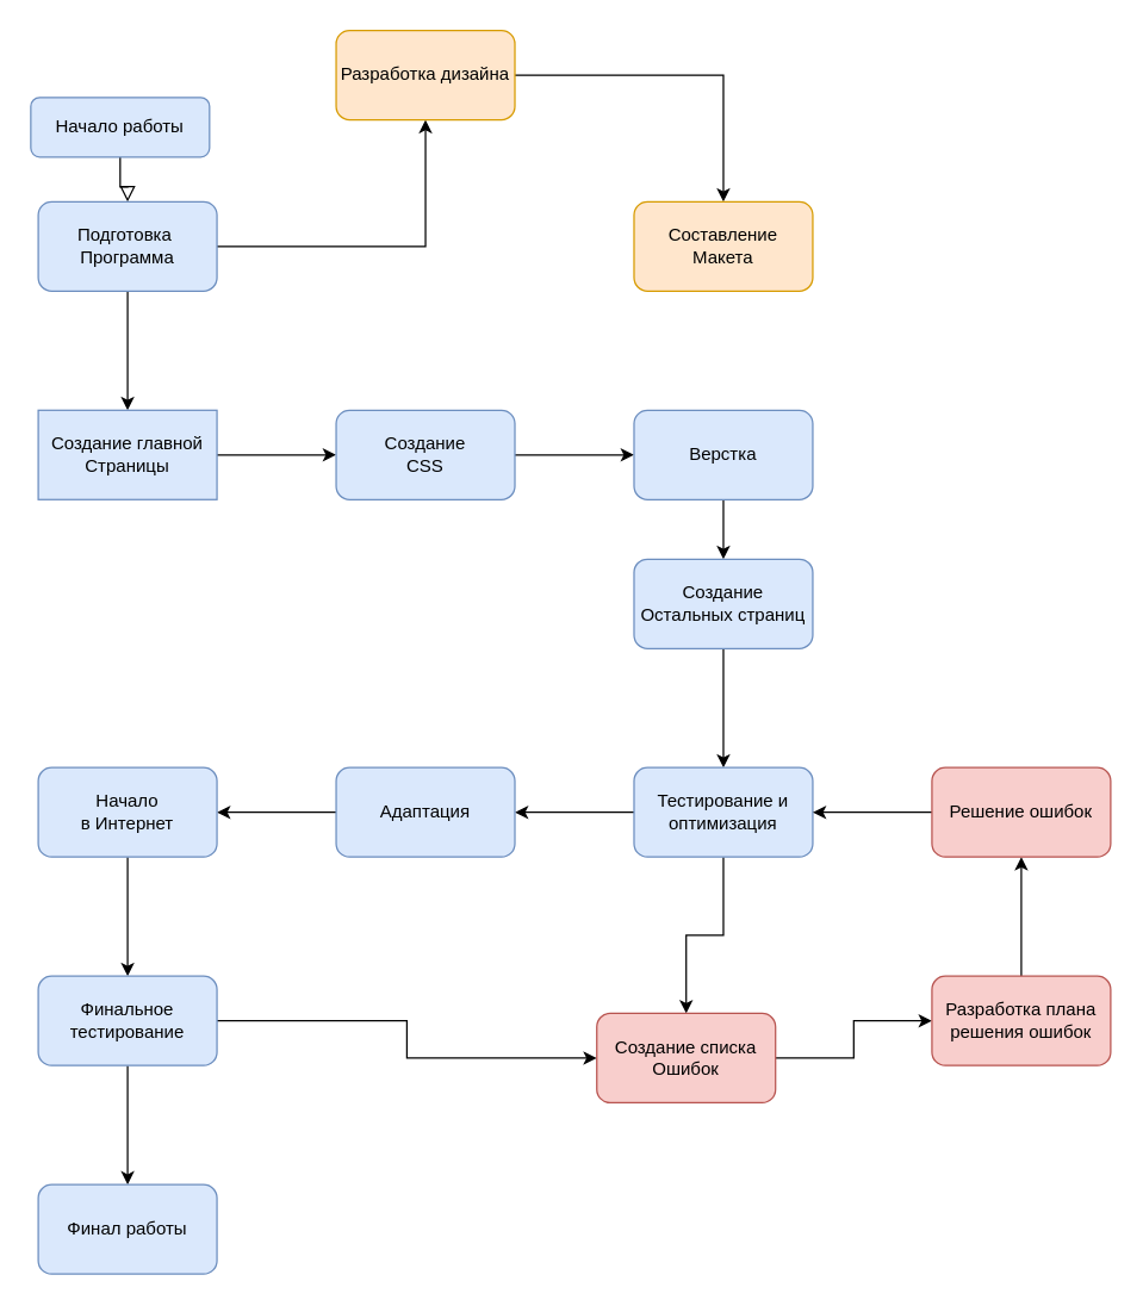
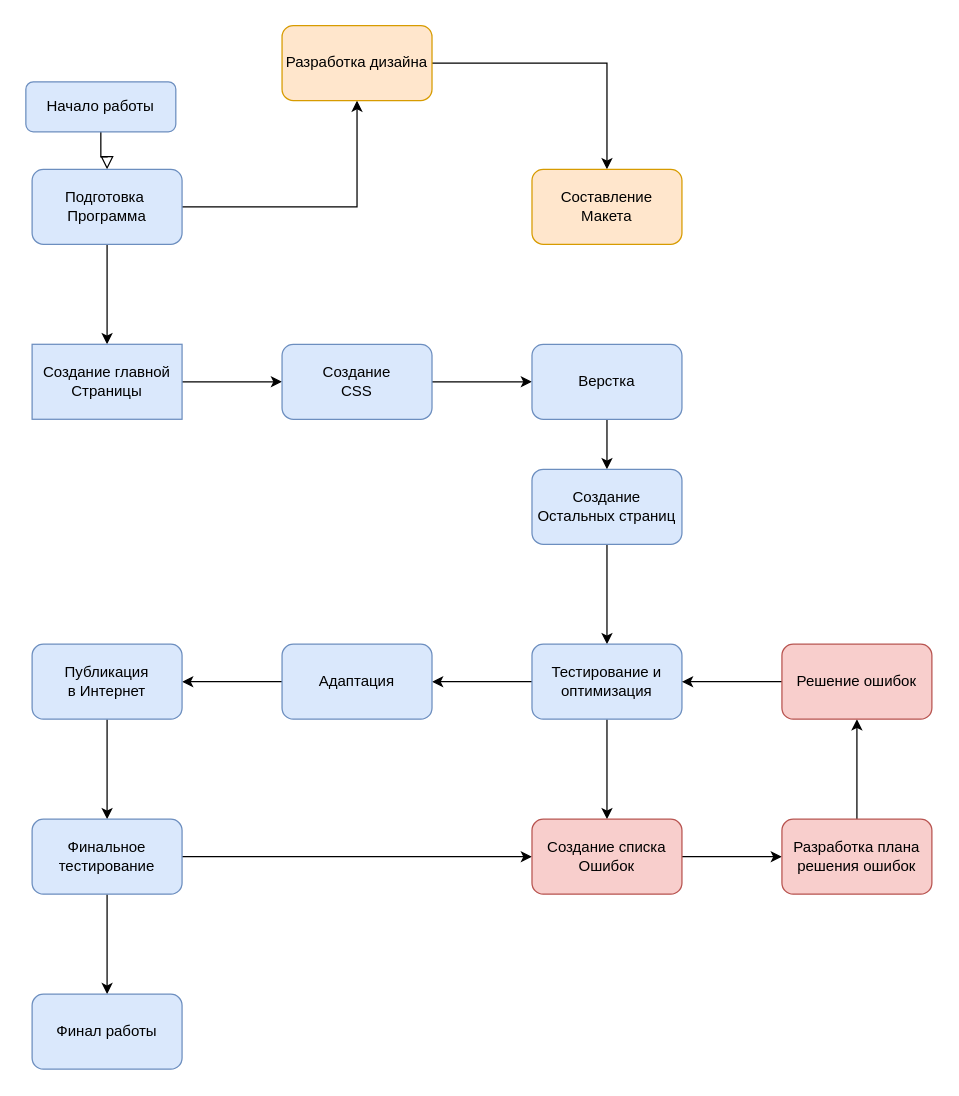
- <mxCell id="24" value="Начало&lt;br&gt;в Интернет" style="whiteSpace=wrap;html=1;rounded=1;fillColor=#dae8fc;strokeColor=#6c8ebf;" vertex="1" parent="1"><mxGeometry x="25" y="515" width="120" height="60" as="geometry" /></mxCell>
+ <mxCell id="24" value="Публикация&lt;br&gt;в Интернет" style="whiteSpace=wrap;html=1;rounded=1;fillColor=#dae8fc;strokeColor=#6c8ebf;" vertex="1" parent="1"><mxGeometry x="25" y="515" width="120" height="60" as="geometry" /></mxCell>
- <mxCell id="29" value="Создание списка&lt;br&gt;Ошибок" style="whiteSpace=wrap;html=1;fillColor=#f8cecc;strokeColor=#b85450;rounded=1;" vertex="1" parent="1"><mxGeometry x="400" y="680" width="120" height="60" as="geometry" /></mxCell>
+ <mxCell id="29" value="Создание списка&lt;br&gt;Ошибок" style="whiteSpace=wrap;html=1;fillColor=#f8cecc;strokeColor=#b85450;rounded=1;" vertex="1" parent="1"><mxGeometry x="425" y="655" width="120" height="60" as="geometry" /></mxCell>
